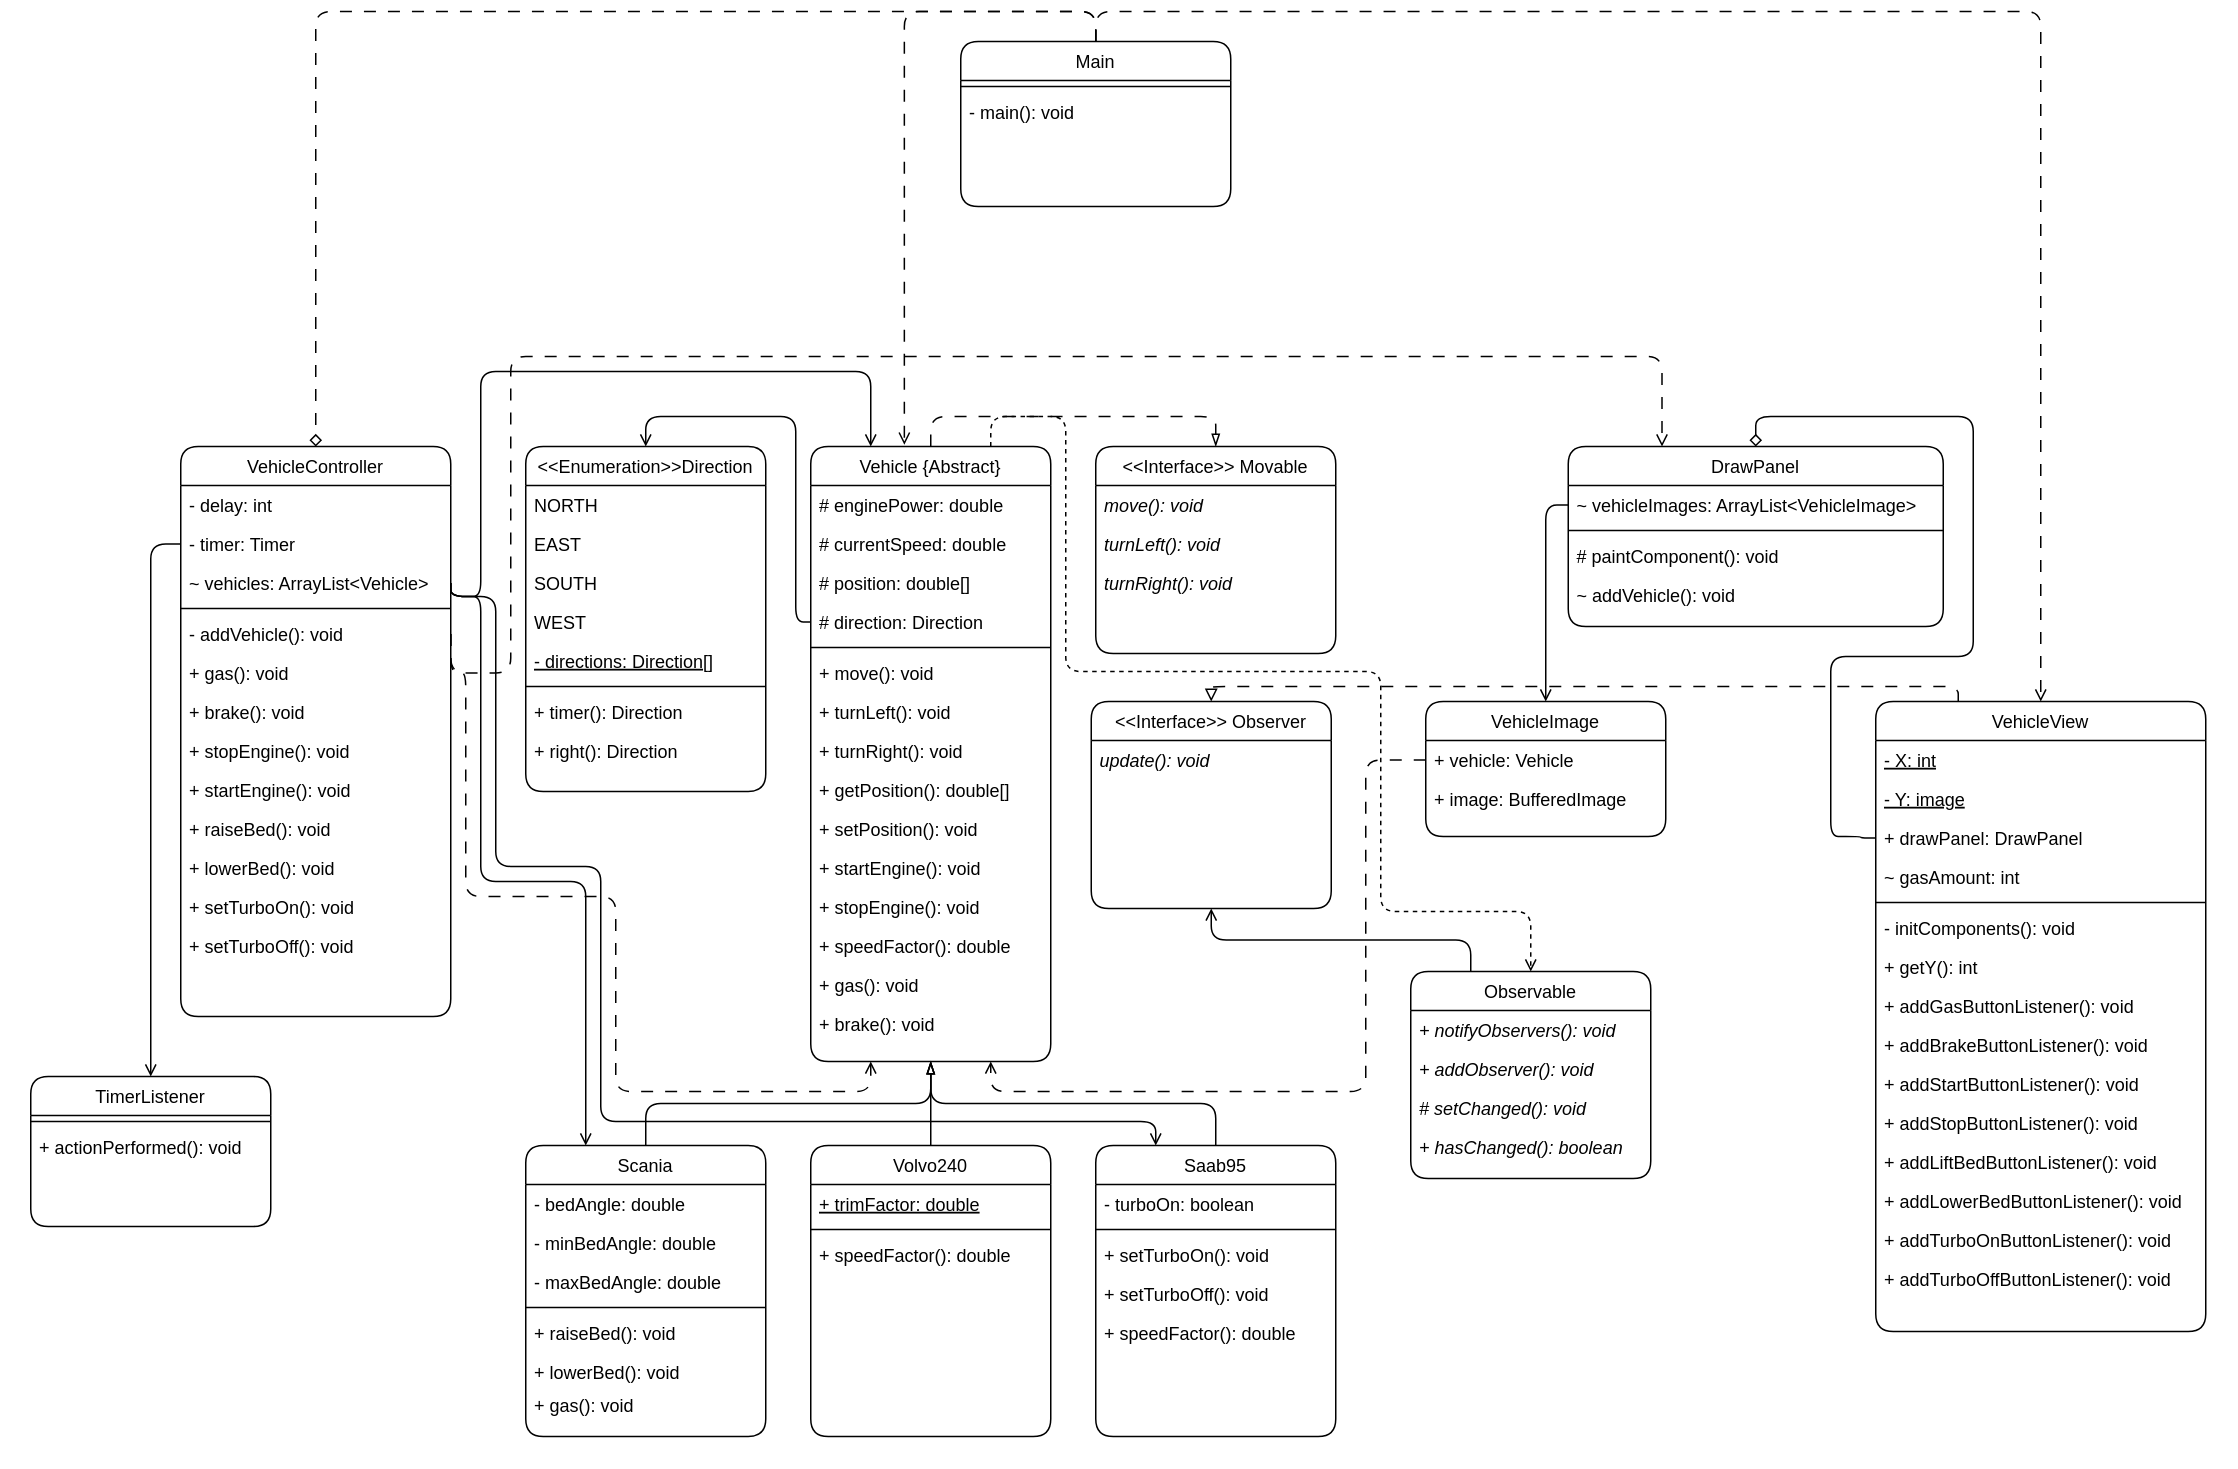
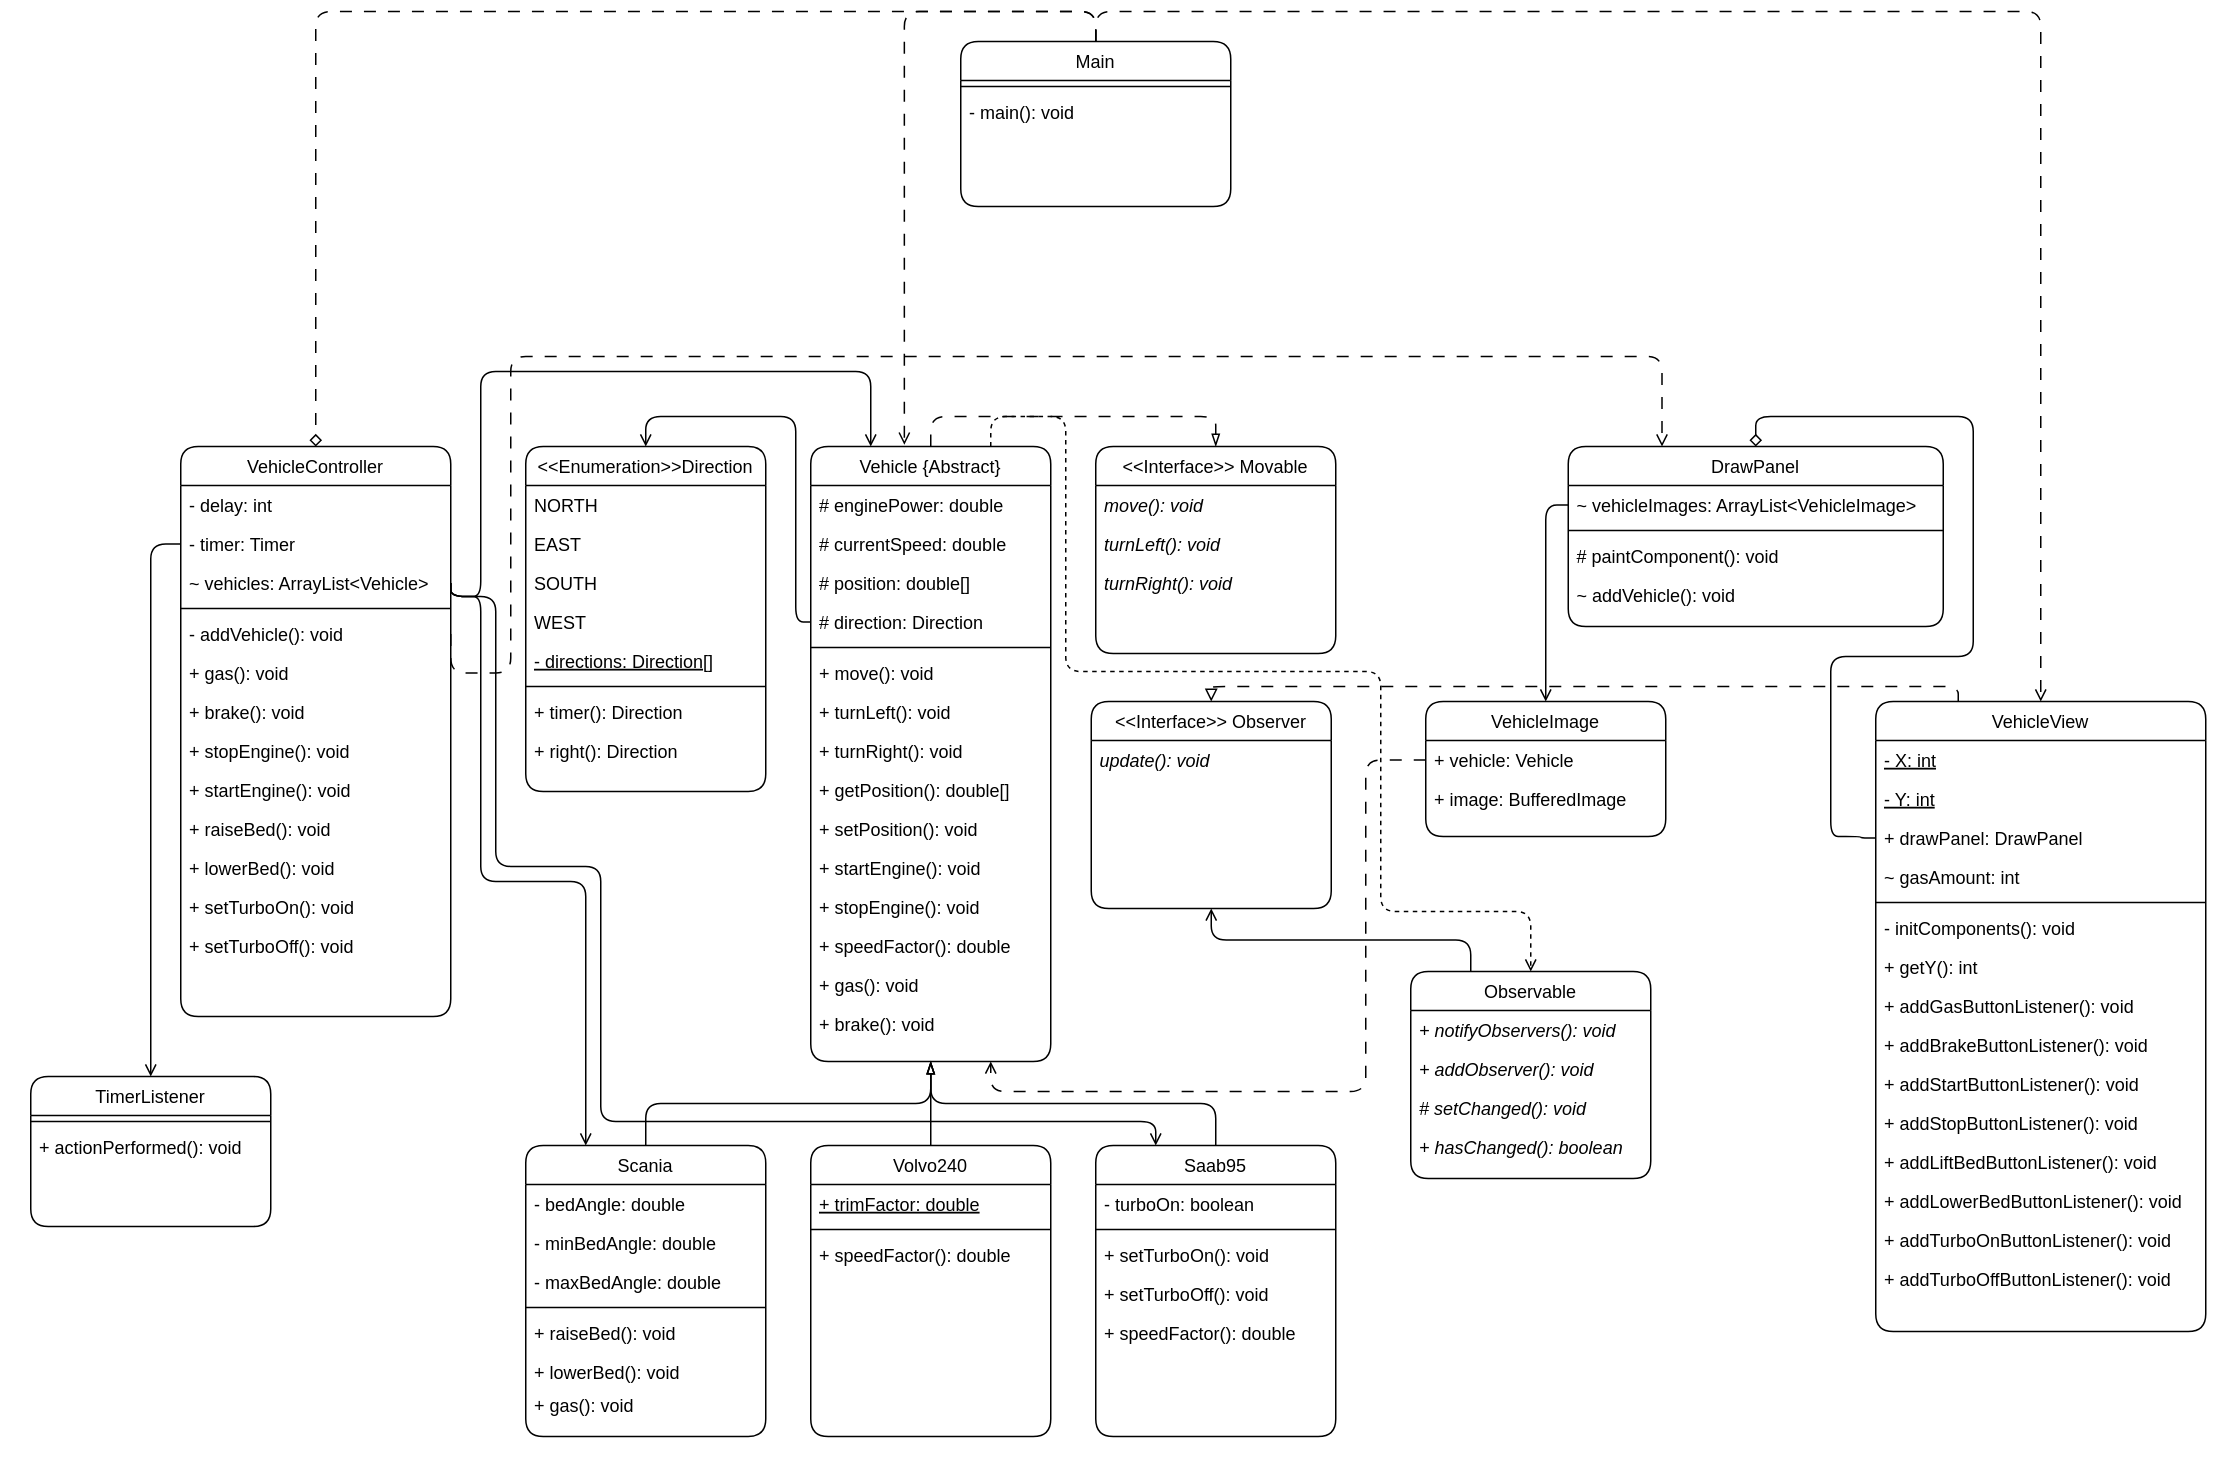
- <mxCell id="26" value="- Y: image" style="text;align=left;verticalAlign=top;spacingLeft=4;spacingRight=4;overflow=hidden;rotatable=0;points=[[0,0.5],[1,0.5]];portConstraint=eastwest;fontStyle=4;rounded=1;" parent="24" vertex="1"><mxGeometry y="52" width="220" height="26" as="geometry" /></mxCell>
+ <mxCell id="26" value="- Y: int" style="text;align=left;verticalAlign=top;spacingLeft=4;spacingRight=4;overflow=hidden;rotatable=0;points=[[0,0.5],[1,0.5]];portConstraint=eastwest;fontStyle=4;rounded=1;" parent="24" vertex="1"><mxGeometry y="52" width="220" height="26" as="geometry" /></mxCell>
- <mxCell id="103" style="edgeStyle=orthogonalEdgeStyle;rounded=1;orthogonalLoop=1;jettySize=auto;html=1;exitX=1;exitY=0.5;exitDx=0;exitDy=0;entryX=0.25;entryY=1;entryDx=0;entryDy=0;dashed=1;dashPattern=8 8;endArrow=open;endFill=0;" parent="1" source="7" target="68" edge="1"><mxGeometry relative="1" as="geometry"><Array as="points"><mxPoint x="310" y="441" /><mxPoint x="310" y="590" /><mxPoint x="410" y="590" /><mxPoint x="410" y="720" /><mxPoint x="580" y="720" /></Array></mxGeometry></mxCell>
